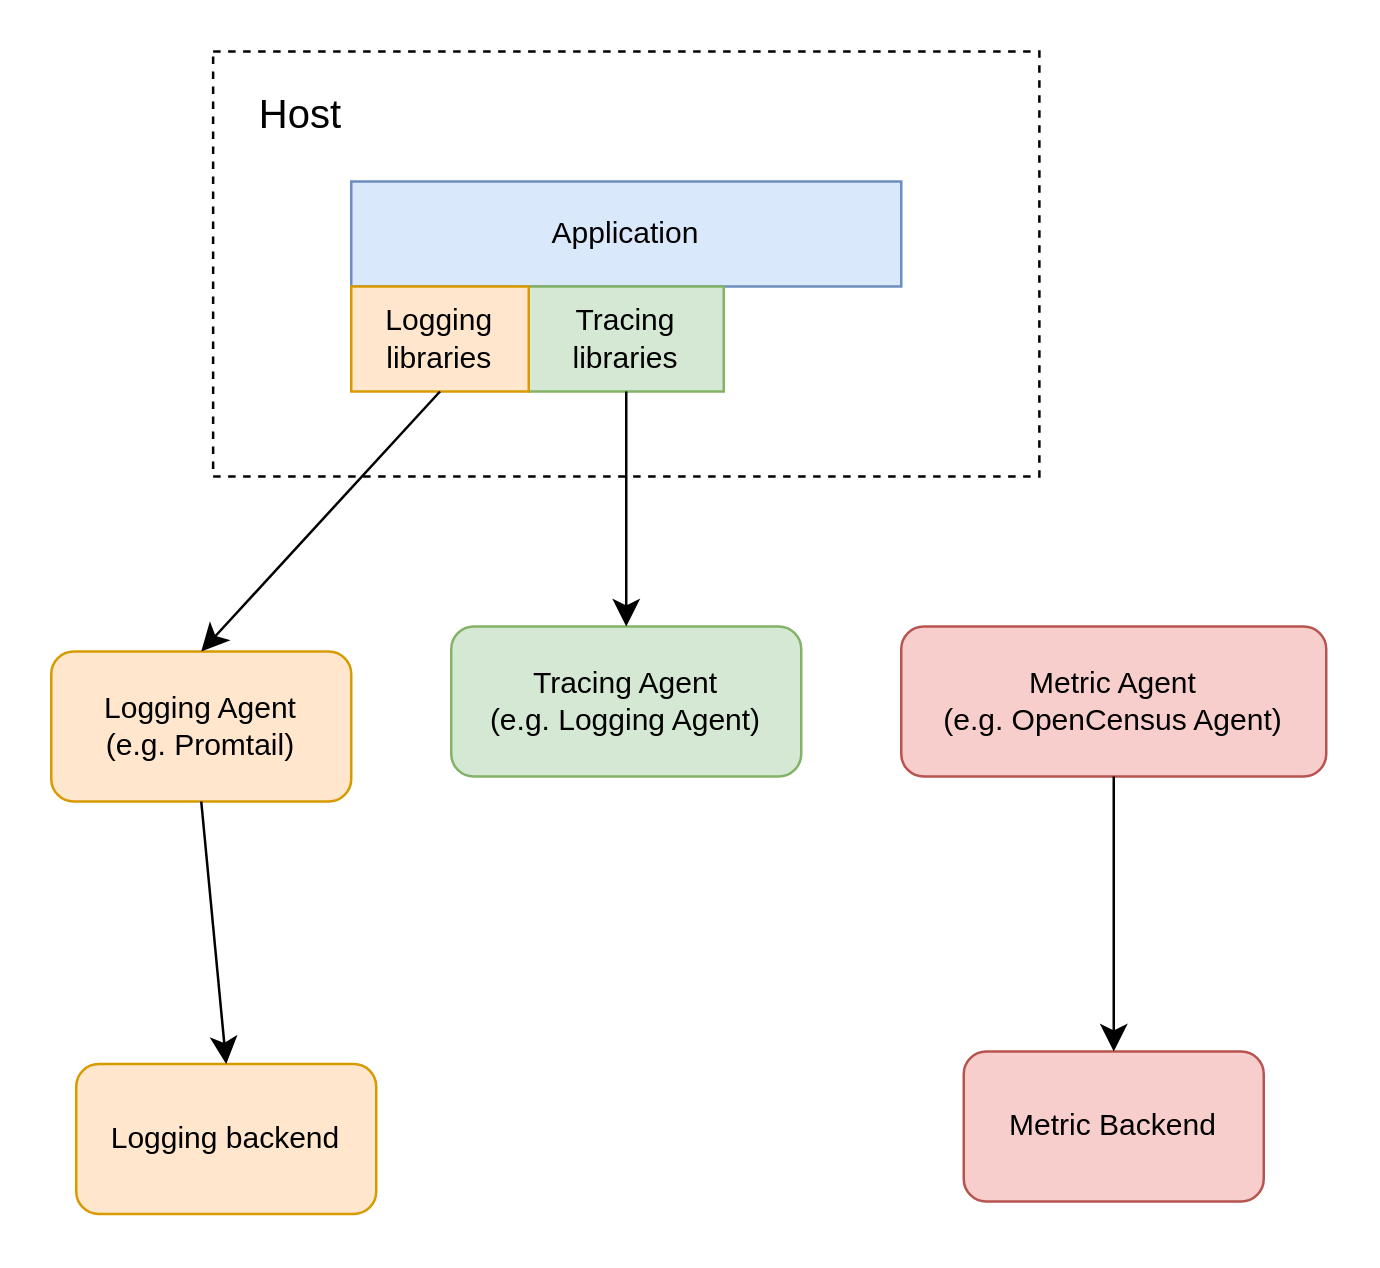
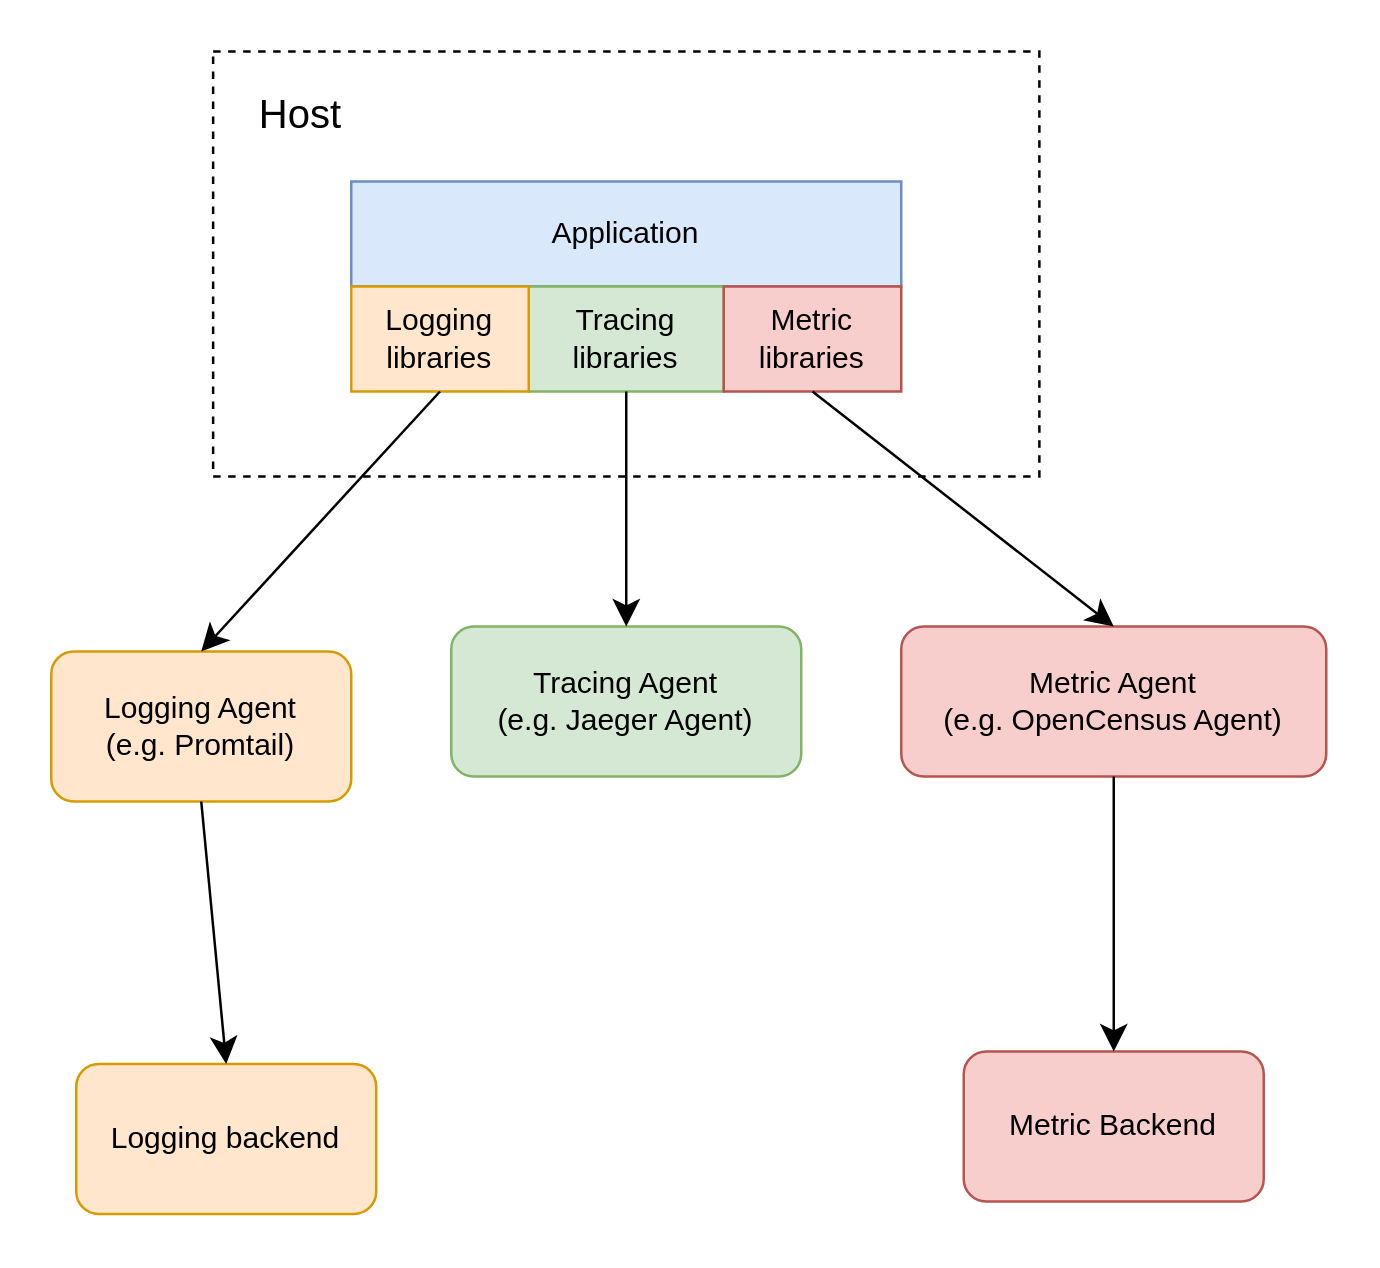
+ <mxCell id="6" value="Metric&lt;div&gt;libraries&lt;/div&gt;" style="rounded=0;whiteSpace=wrap;html=1;fillColor=#f8cecc;strokeColor=#b85450;" vertex="1" parent="1"><mxGeometry x="289" y="114" width="71" height="42" as="geometry" /></mxCell>
+ <mxCell id="16" value="" style="endArrow=classic;html=1;rounded=0;fontSize=12;startSize=8;endSize=8;curved=1;exitX=0.5;exitY=1;exitDx=0;exitDy=0;entryX=0.5;entryY=0;entryDx=0;entryDy=0;" edge="1" parent="1" source="6" target="11"><mxGeometry width="50" height="50" relative="1" as="geometry"><mxPoint x="260" y="166" as="sourcePoint" /><mxPoint x="260" y="260" as="targetPoint" /></mxGeometry></mxCell>
- <mxCell id="10" value="Tracing Agent&lt;div&gt;(e.g. Logging Agent)&lt;/div&gt;" style="rounded=1;whiteSpace=wrap;html=1;fillColor=#d5e8d4;strokeColor=#82b366;" vertex="1" parent="1"><mxGeometry x="180" y="250" width="140" height="60" as="geometry" /></mxCell>
+ <mxCell id="10" value="Tracing Agent&lt;div&gt;(e.g. Jaeger Agent)&lt;/div&gt;" style="rounded=1;whiteSpace=wrap;html=1;fillColor=#d5e8d4;strokeColor=#82b366;" vertex="1" parent="1"><mxGeometry x="180" y="250" width="140" height="60" as="geometry" /></mxCell>
